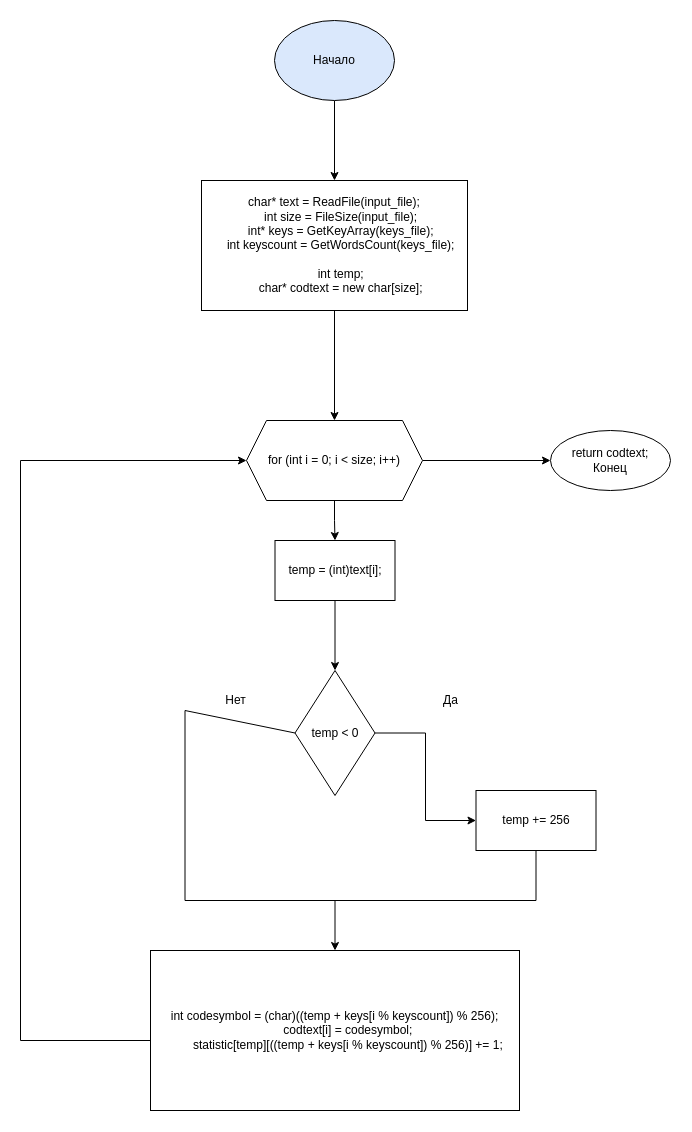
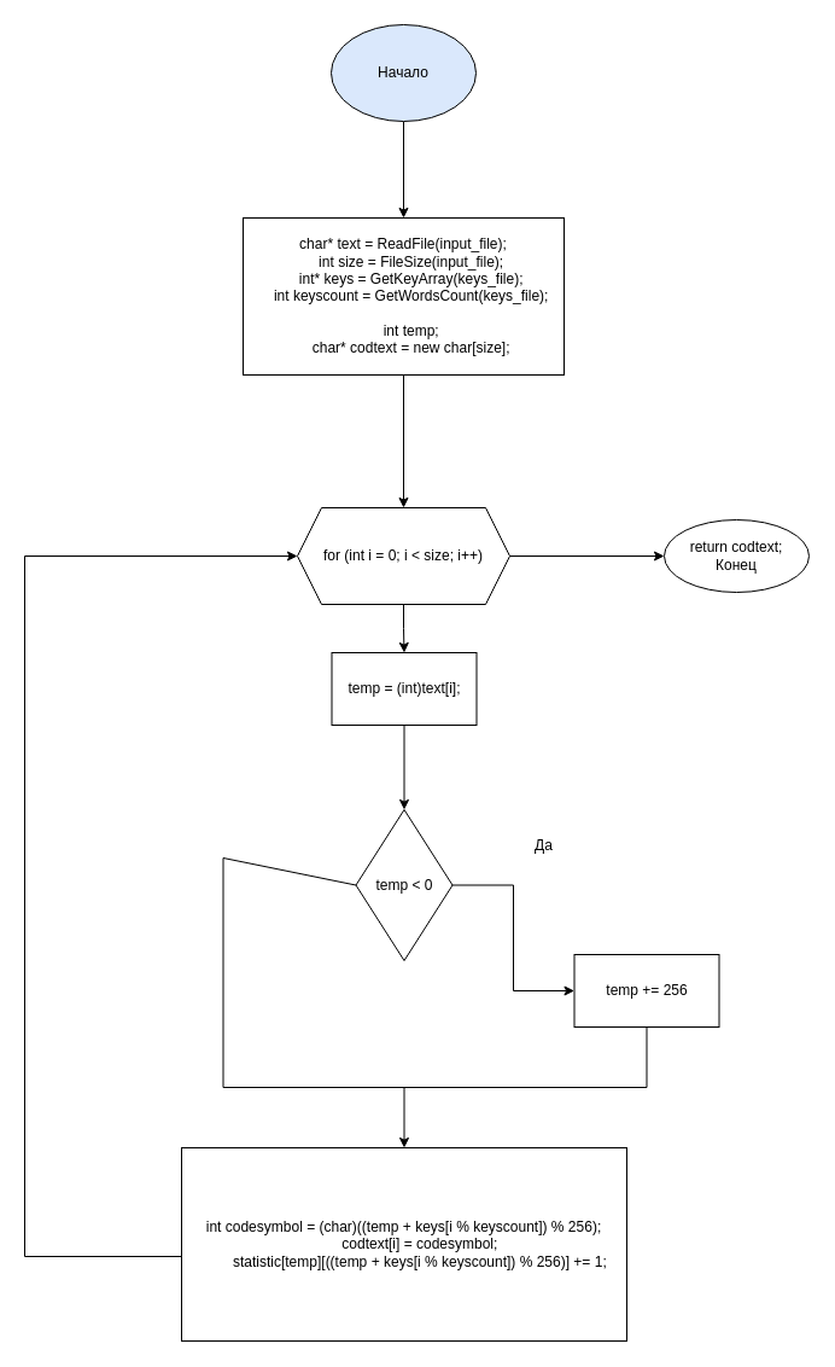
- <mxCell id="19" value="Нет" style="text;html=1;align=center;verticalAlign=middle;resizable=0;points=[];autosize=1;strokeColor=none;fillColor=none;" vertex="1" parent="1"><mxGeometry x="214.5" y="690" width="40" height="20" as="geometry" /></mxCell>
